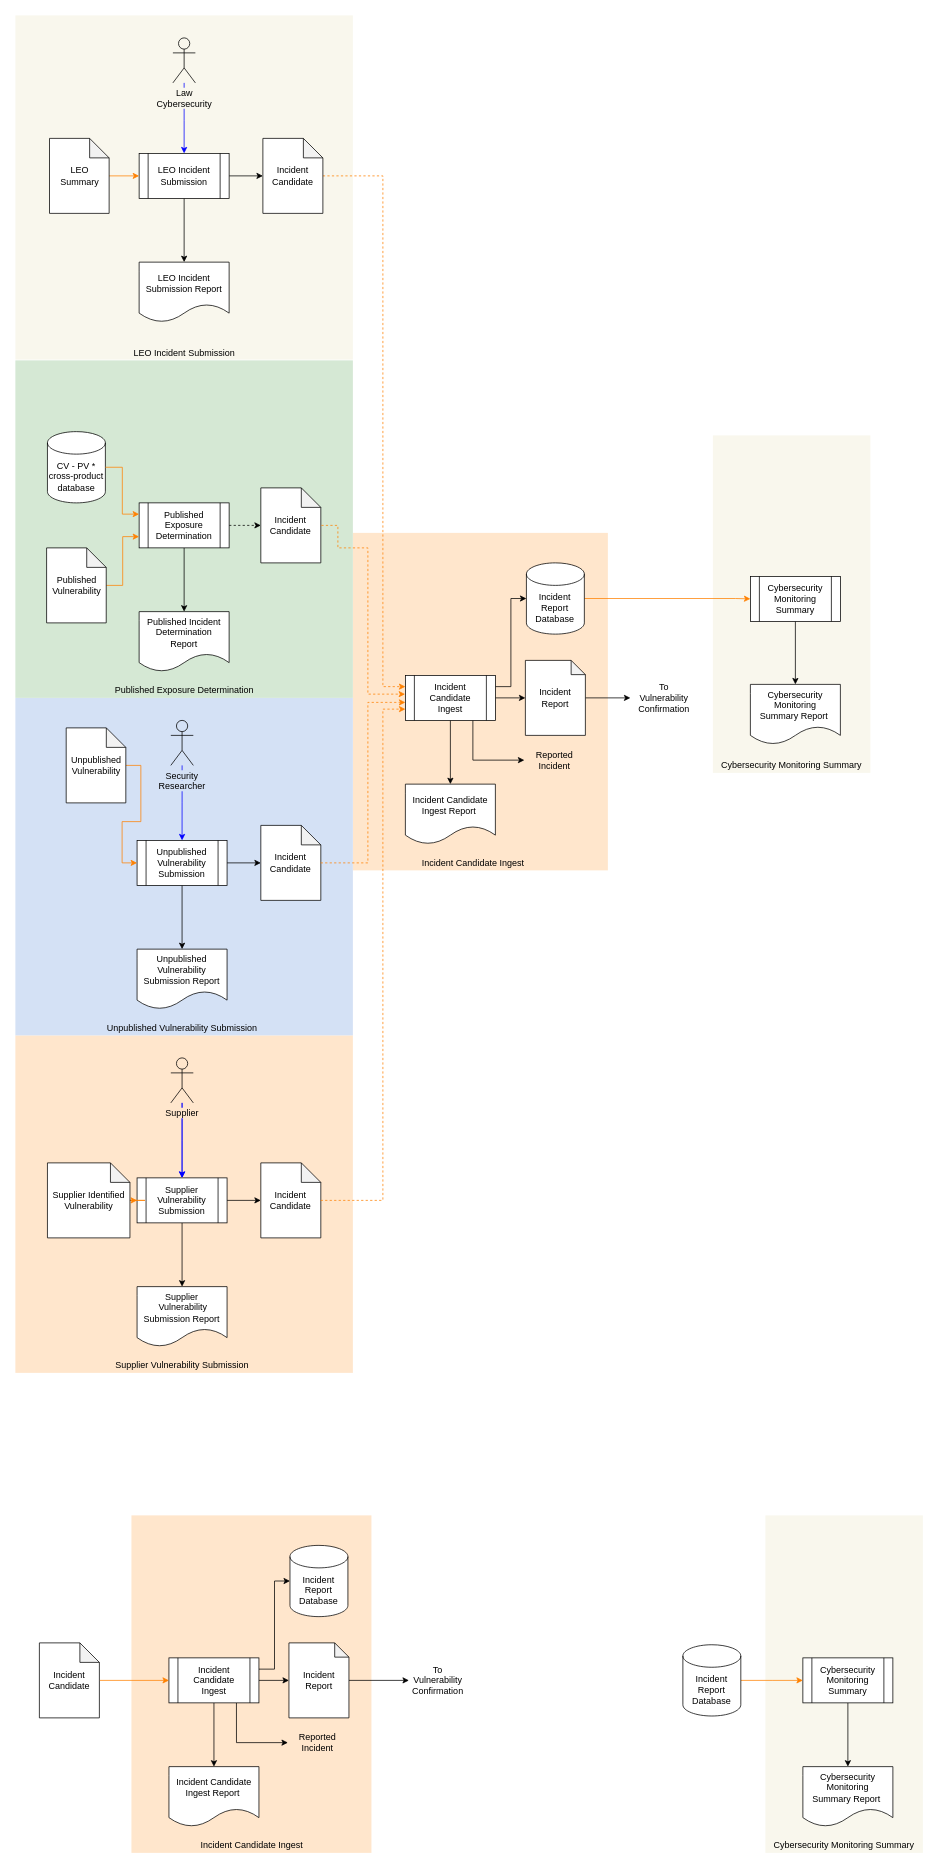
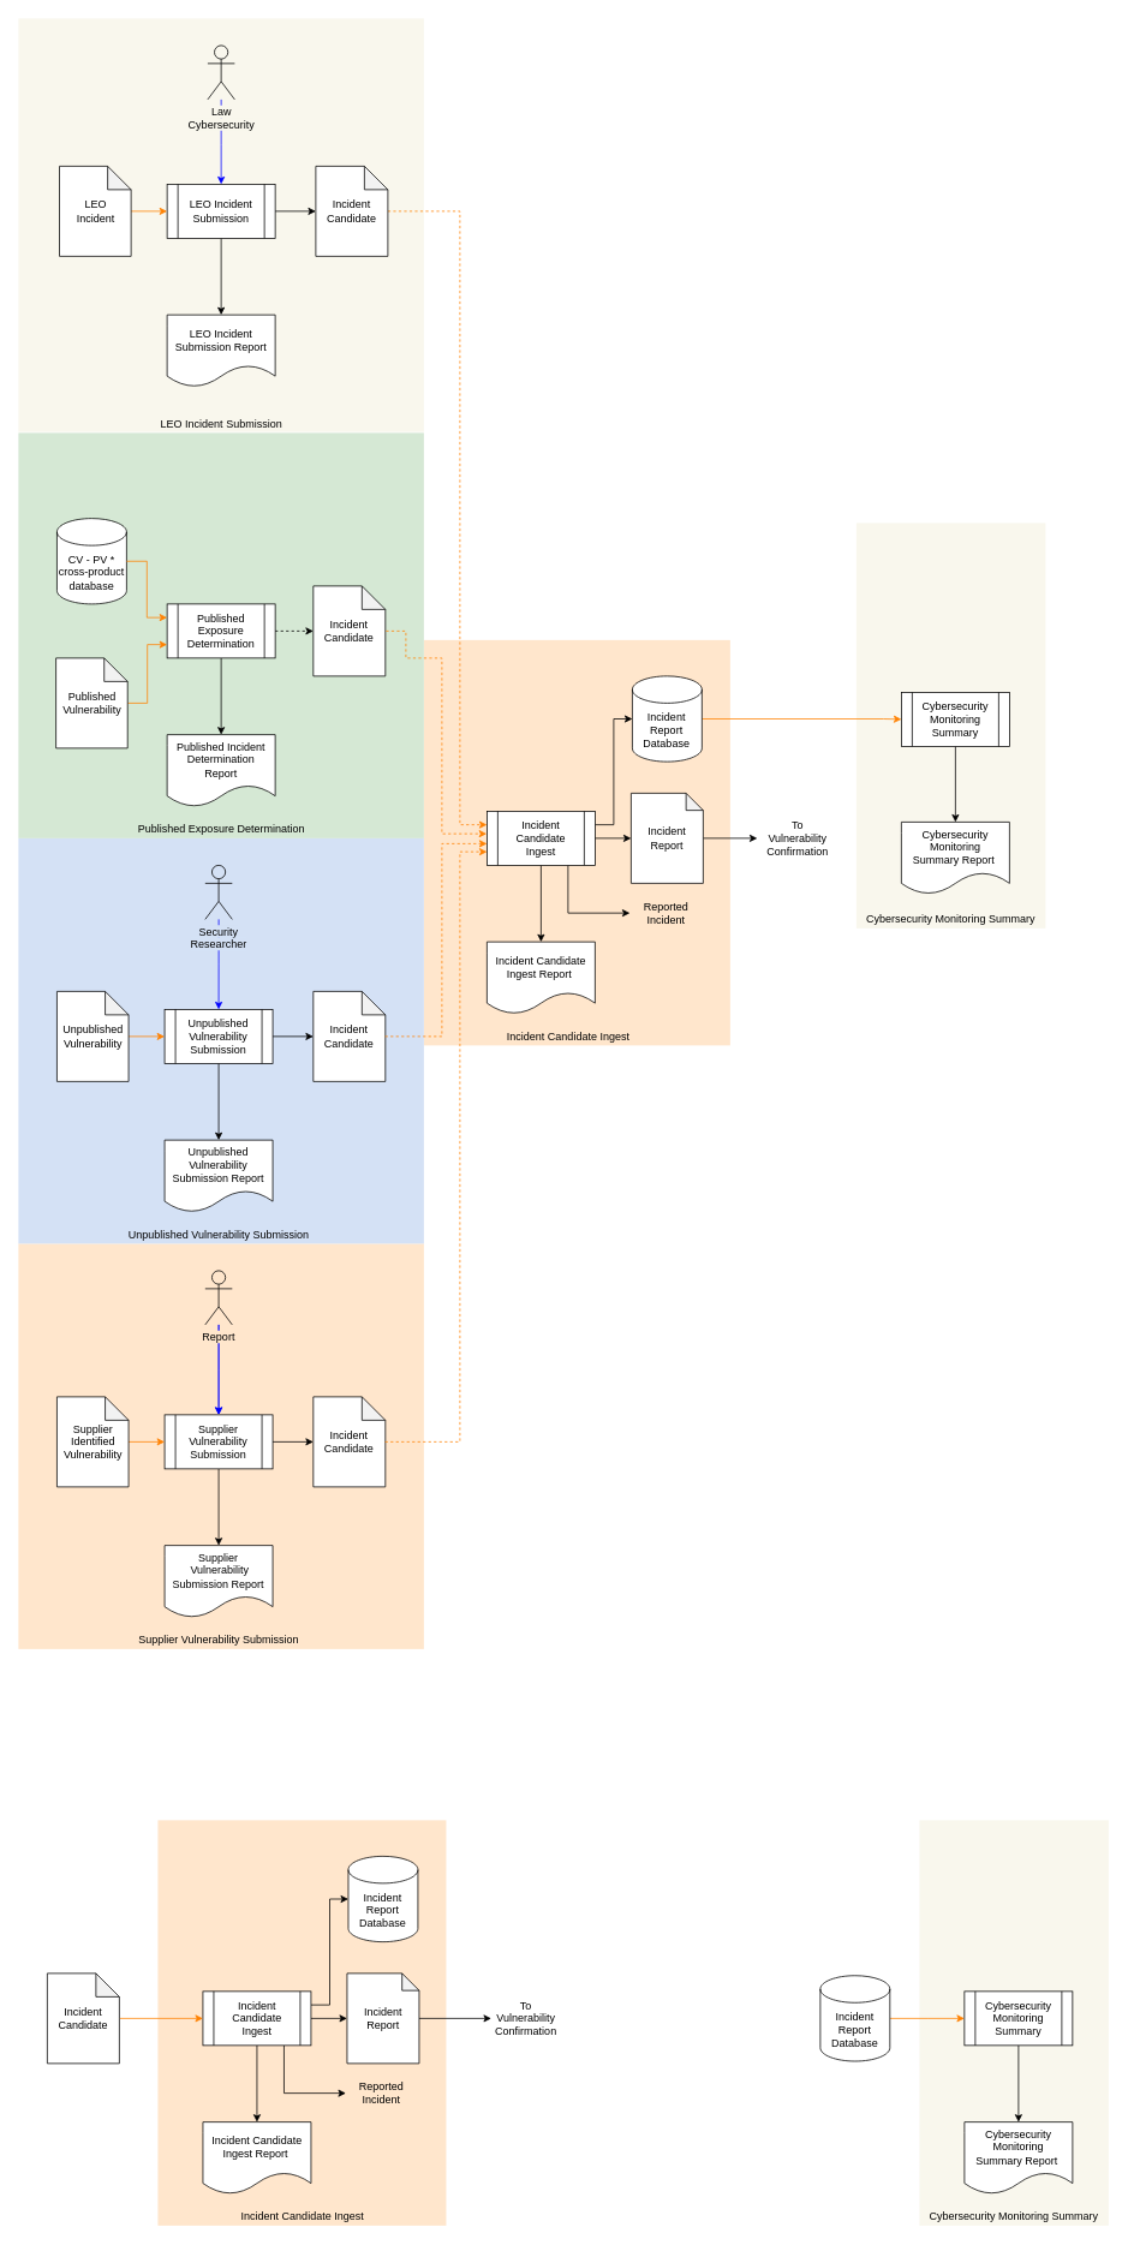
- <mxCell id="30" value="LEO&lt;br&gt;Summary" style="shape=note;whiteSpace=wrap;html=1;backgroundOutline=1;darkOpacity=0.05;size=26;" parent="1" vertex="1"><mxGeometry x="65.5" y="184" width="79.5" height="100" as="geometry" /></mxCell>
+ <mxCell id="30" value="LEO&lt;br&gt;Incident" style="shape=note;whiteSpace=wrap;html=1;backgroundOutline=1;darkOpacity=0.05;size=26;" parent="1" vertex="1"><mxGeometry x="65.5" y="184" width="79.5" height="100" as="geometry" /></mxCell>
- <mxCell id="50" value="Unpublished Vulnerability" style="shape=note;whiteSpace=wrap;html=1;backgroundOutline=1;darkOpacity=0.05;size=26;" parent="1" vertex="1"><mxGeometry x="87.75" y="970" width="79.5" height="100" as="geometry" /></mxCell>
+ <mxCell id="50" value="Unpublished Vulnerability" style="shape=note;whiteSpace=wrap;html=1;backgroundOutline=1;darkOpacity=0.05;size=26;" parent="1" vertex="1"><mxGeometry x="62.75" y="1100" width="79.5" height="100" as="geometry" /></mxCell>
- <mxCell id="90" value="&lt;span style=&quot;background-color: rgb(255, 230, 204);&quot;&gt;Supplier&lt;/span&gt;" style="shape=umlActor;verticalLabelPosition=bottom;verticalAlign=top;html=1;outlineConnect=0;fillColor=none;" vertex="1" parent="1"><mxGeometry x="227.25" y="1410" width="30" height="60" as="geometry" /></mxCell>
+ <mxCell id="90" value="&lt;span style=&quot;background-color: rgb(255, 230, 204);&quot;&gt;Report&lt;/span&gt;" style="shape=umlActor;verticalLabelPosition=bottom;verticalAlign=top;html=1;outlineConnect=0;fillColor=none;" vertex="1" parent="1"><mxGeometry x="227.25" y="1410" width="30" height="60" as="geometry" /></mxCell>
- <mxCell id="85" value="Supplier Identified Vulnerability" style="shape=note;whiteSpace=wrap;html=1;backgroundOutline=1;darkOpacity=0.05;size=26;" vertex="1" parent="1"><mxGeometry x="62.75" y="1550" width="110" height="100" as="geometry" /></mxCell>
+ <mxCell id="85" value="Supplier Identified Vulnerability" style="shape=note;whiteSpace=wrap;html=1;backgroundOutline=1;darkOpacity=0.05;size=26;" vertex="1" parent="1"><mxGeometry x="62.75" y="1550" width="79.5" height="100" as="geometry" /></mxCell>
